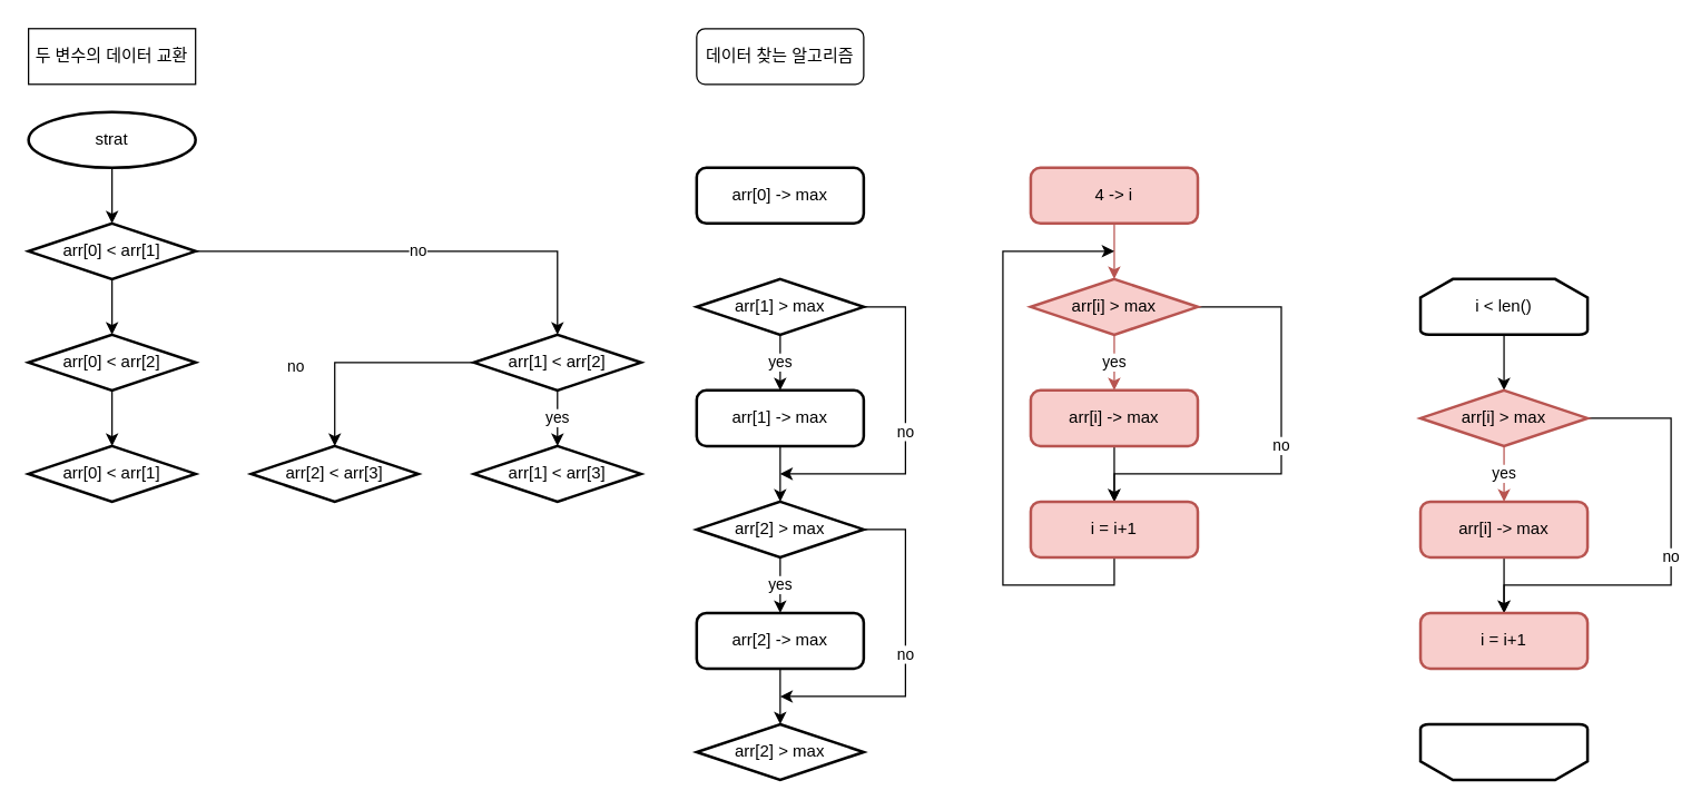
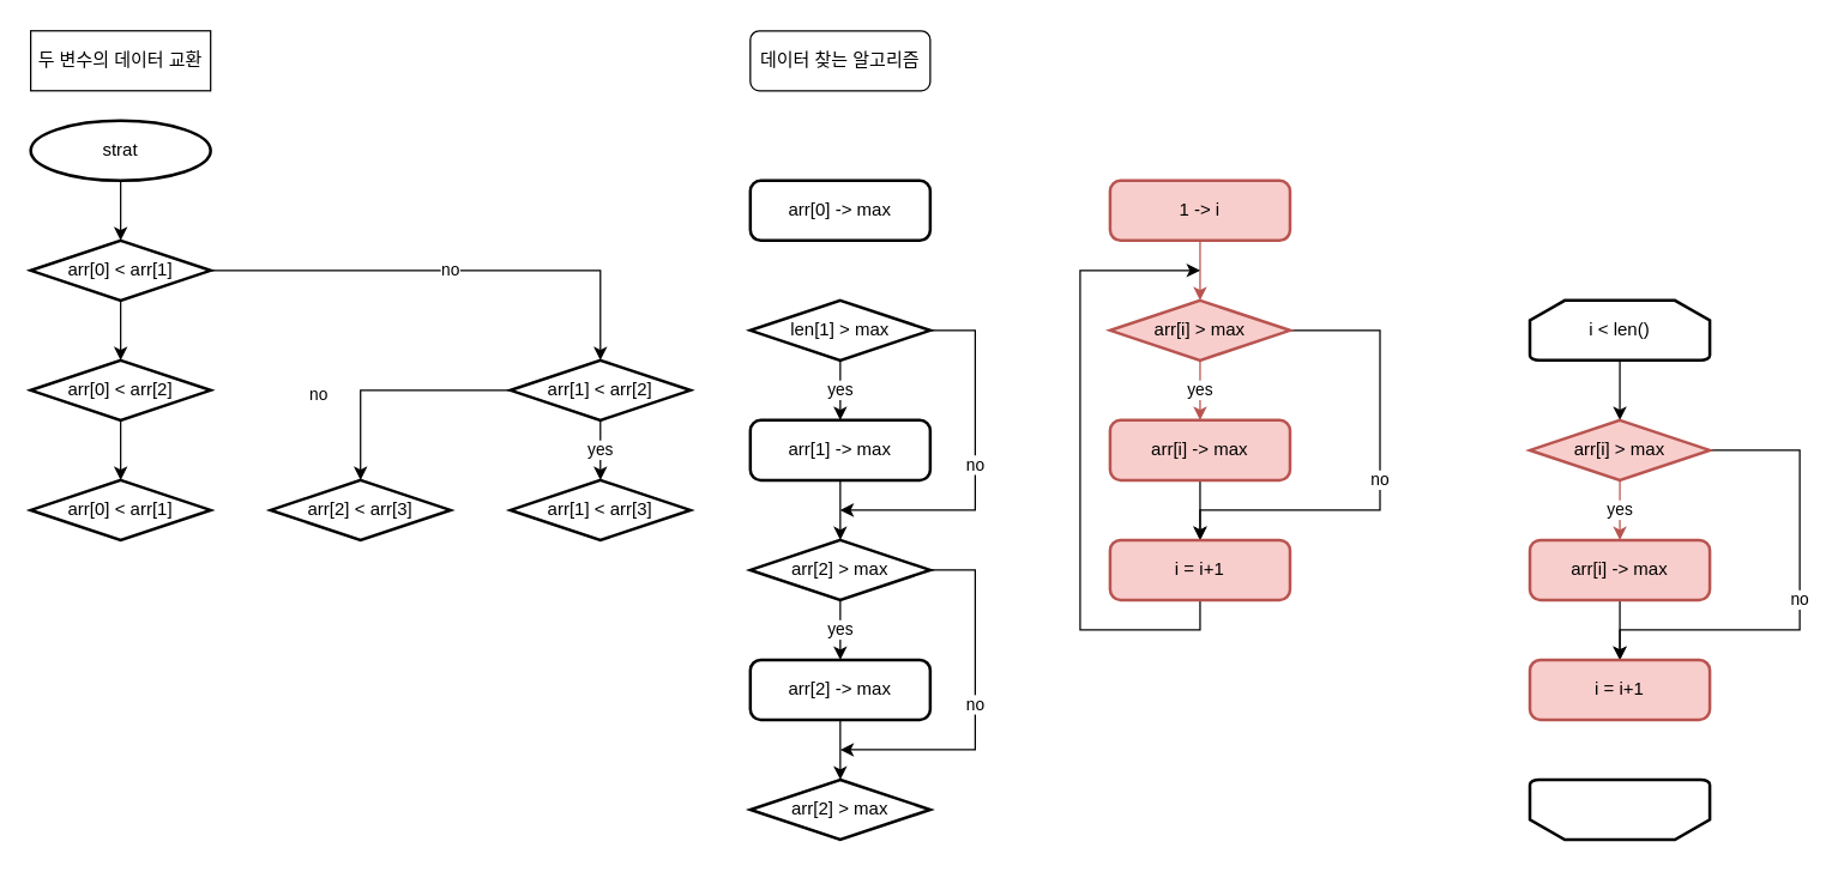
- <mxCell id="29" value="4 -&amp;gt; i" style="rounded=1;whiteSpace=wrap;html=1;absoluteArcSize=1;arcSize=14;strokeWidth=2;fillColor=#f8cecc;strokeColor=#b85450;" parent="1" vertex="1"><mxGeometry x="740" y="120" width="120" height="40" as="geometry" /></mxCell>
+ <mxCell id="29" value="1 -&amp;gt; i" style="rounded=1;whiteSpace=wrap;html=1;absoluteArcSize=1;arcSize=14;strokeWidth=2;fillColor=#f8cecc;strokeColor=#b85450;" parent="1" vertex="1"><mxGeometry x="740" y="120" width="120" height="40" as="geometry" /></mxCell>
- <mxCell id="22" value="arr[1] &amp;gt; max" style="strokeWidth=2;html=1;shape=mxgraph.flowchart.decision;whiteSpace=wrap;" parent="1" vertex="1"><mxGeometry x="500" y="200" width="120" height="40" as="geometry" /></mxCell>
+ <mxCell id="22" value="len[1] &amp;gt; max" style="strokeWidth=2;html=1;shape=mxgraph.flowchart.decision;whiteSpace=wrap;" parent="1" vertex="1"><mxGeometry x="500" y="200" width="120" height="40" as="geometry" /></mxCell>
